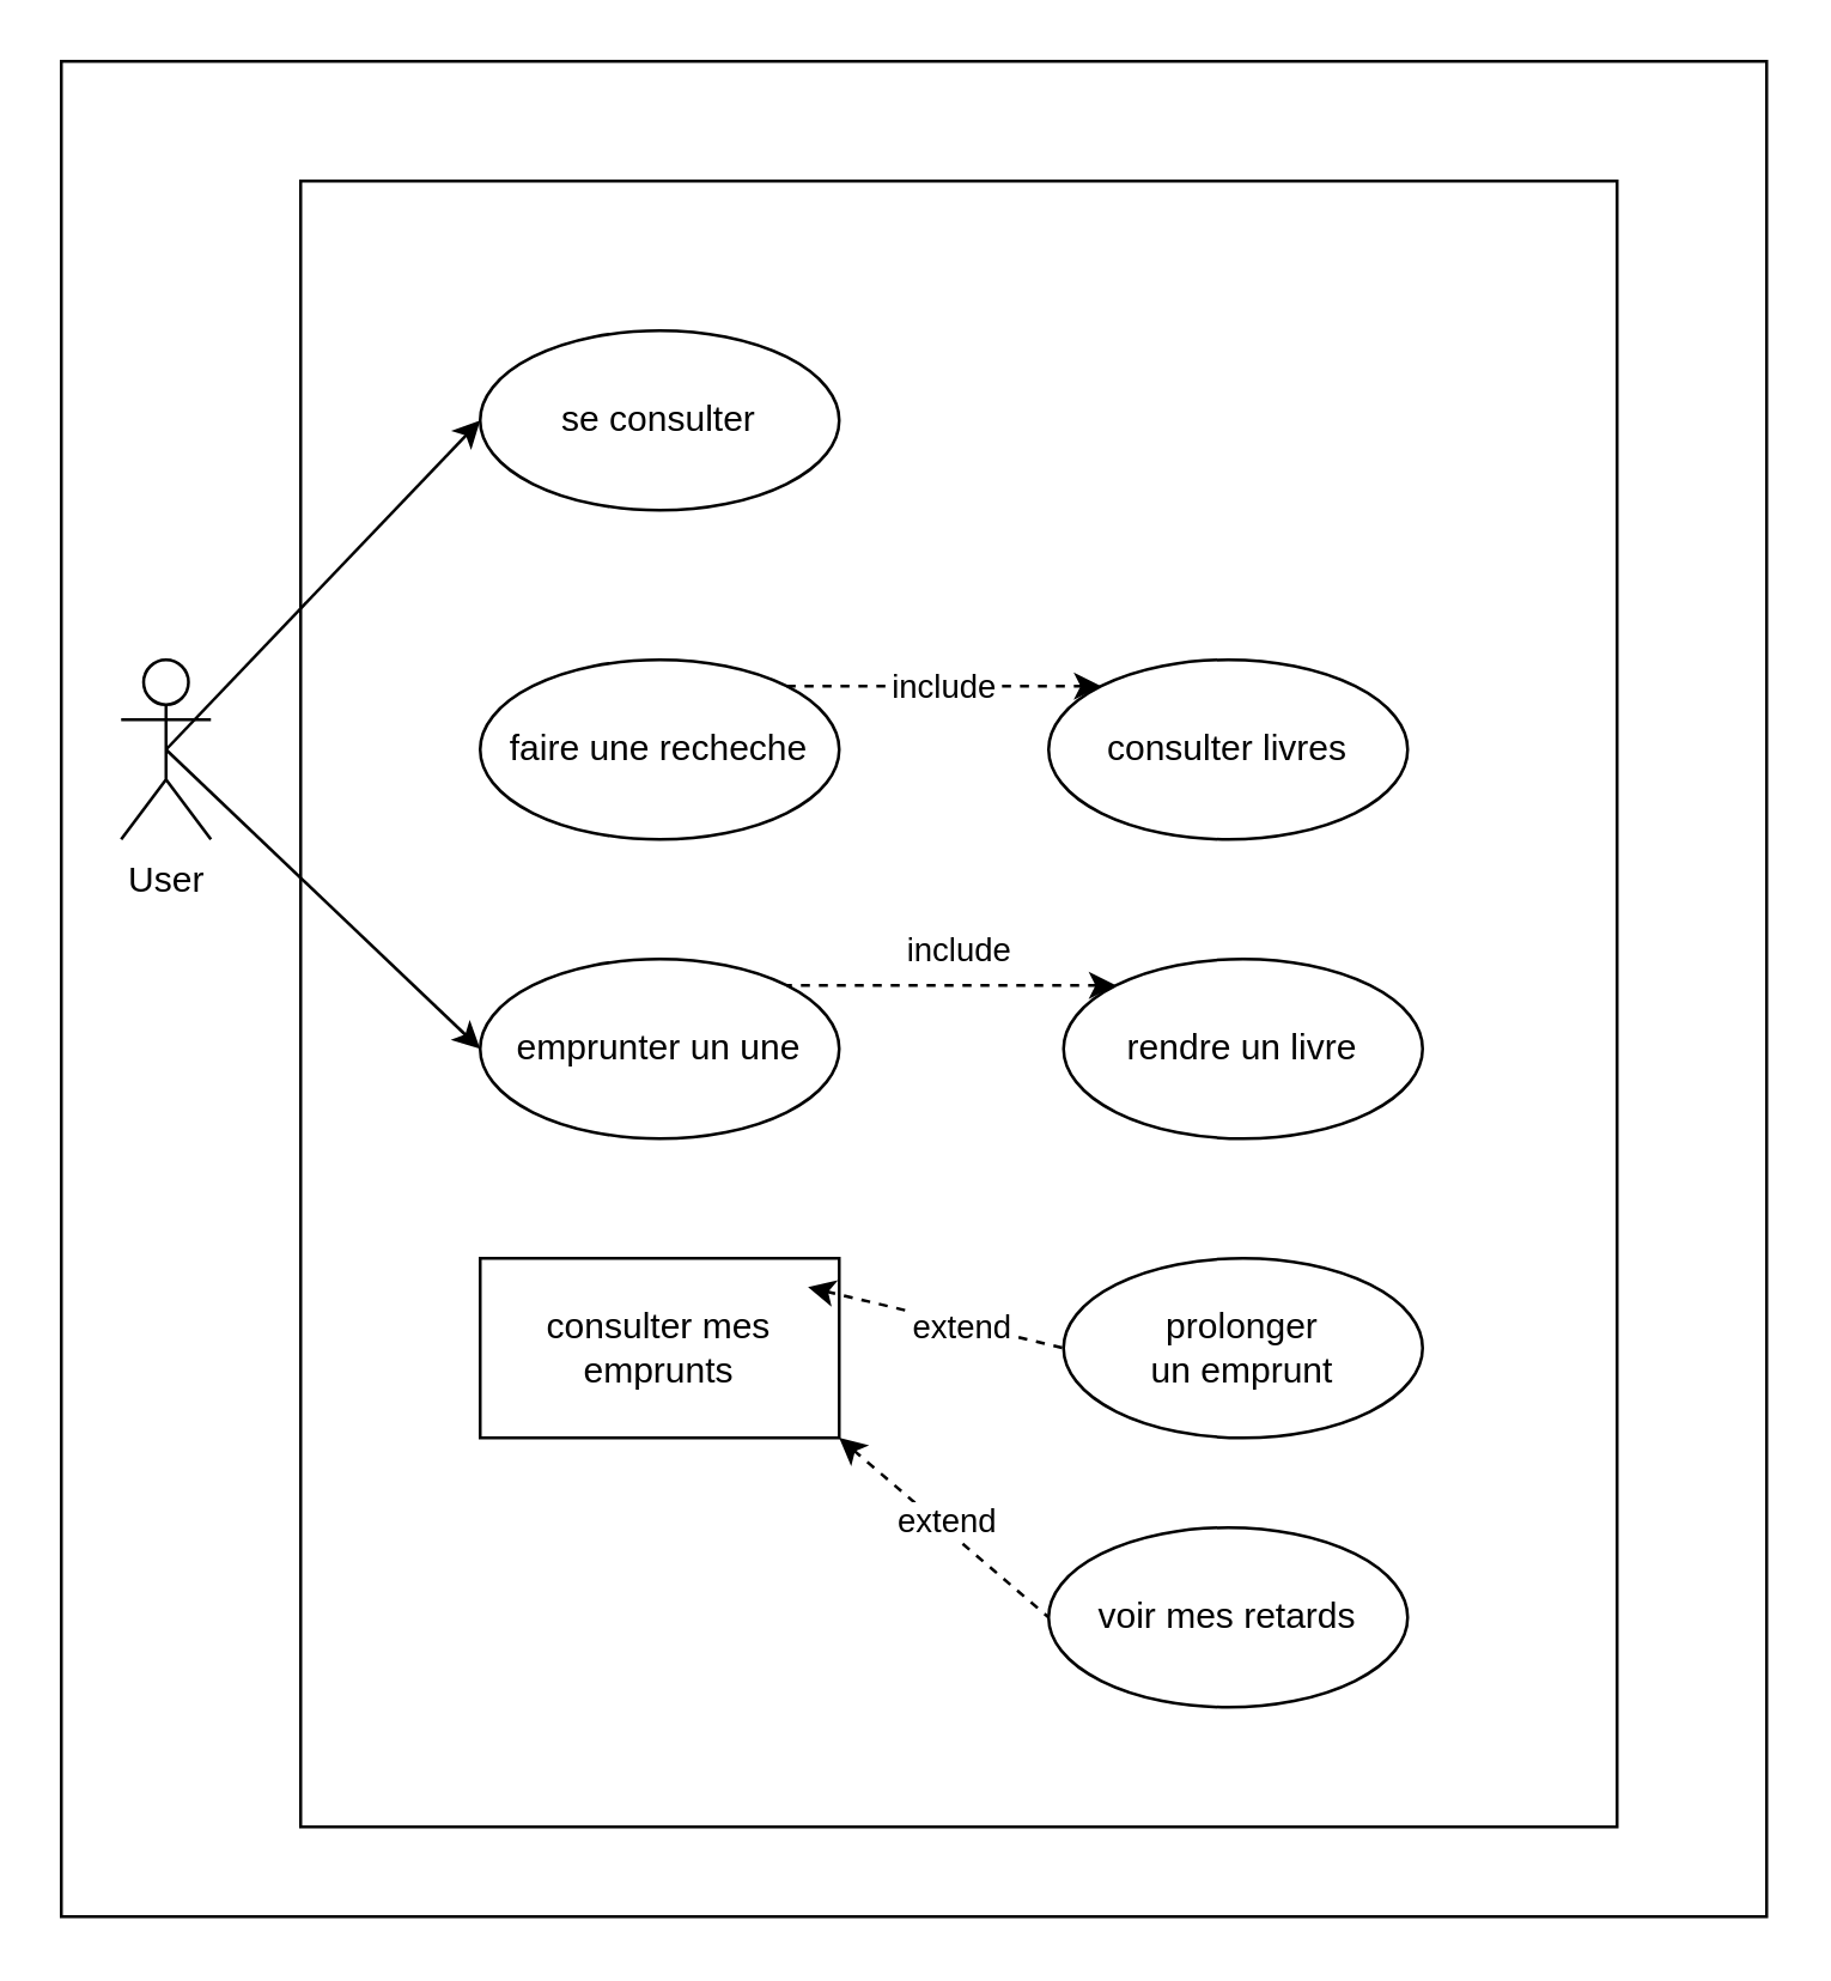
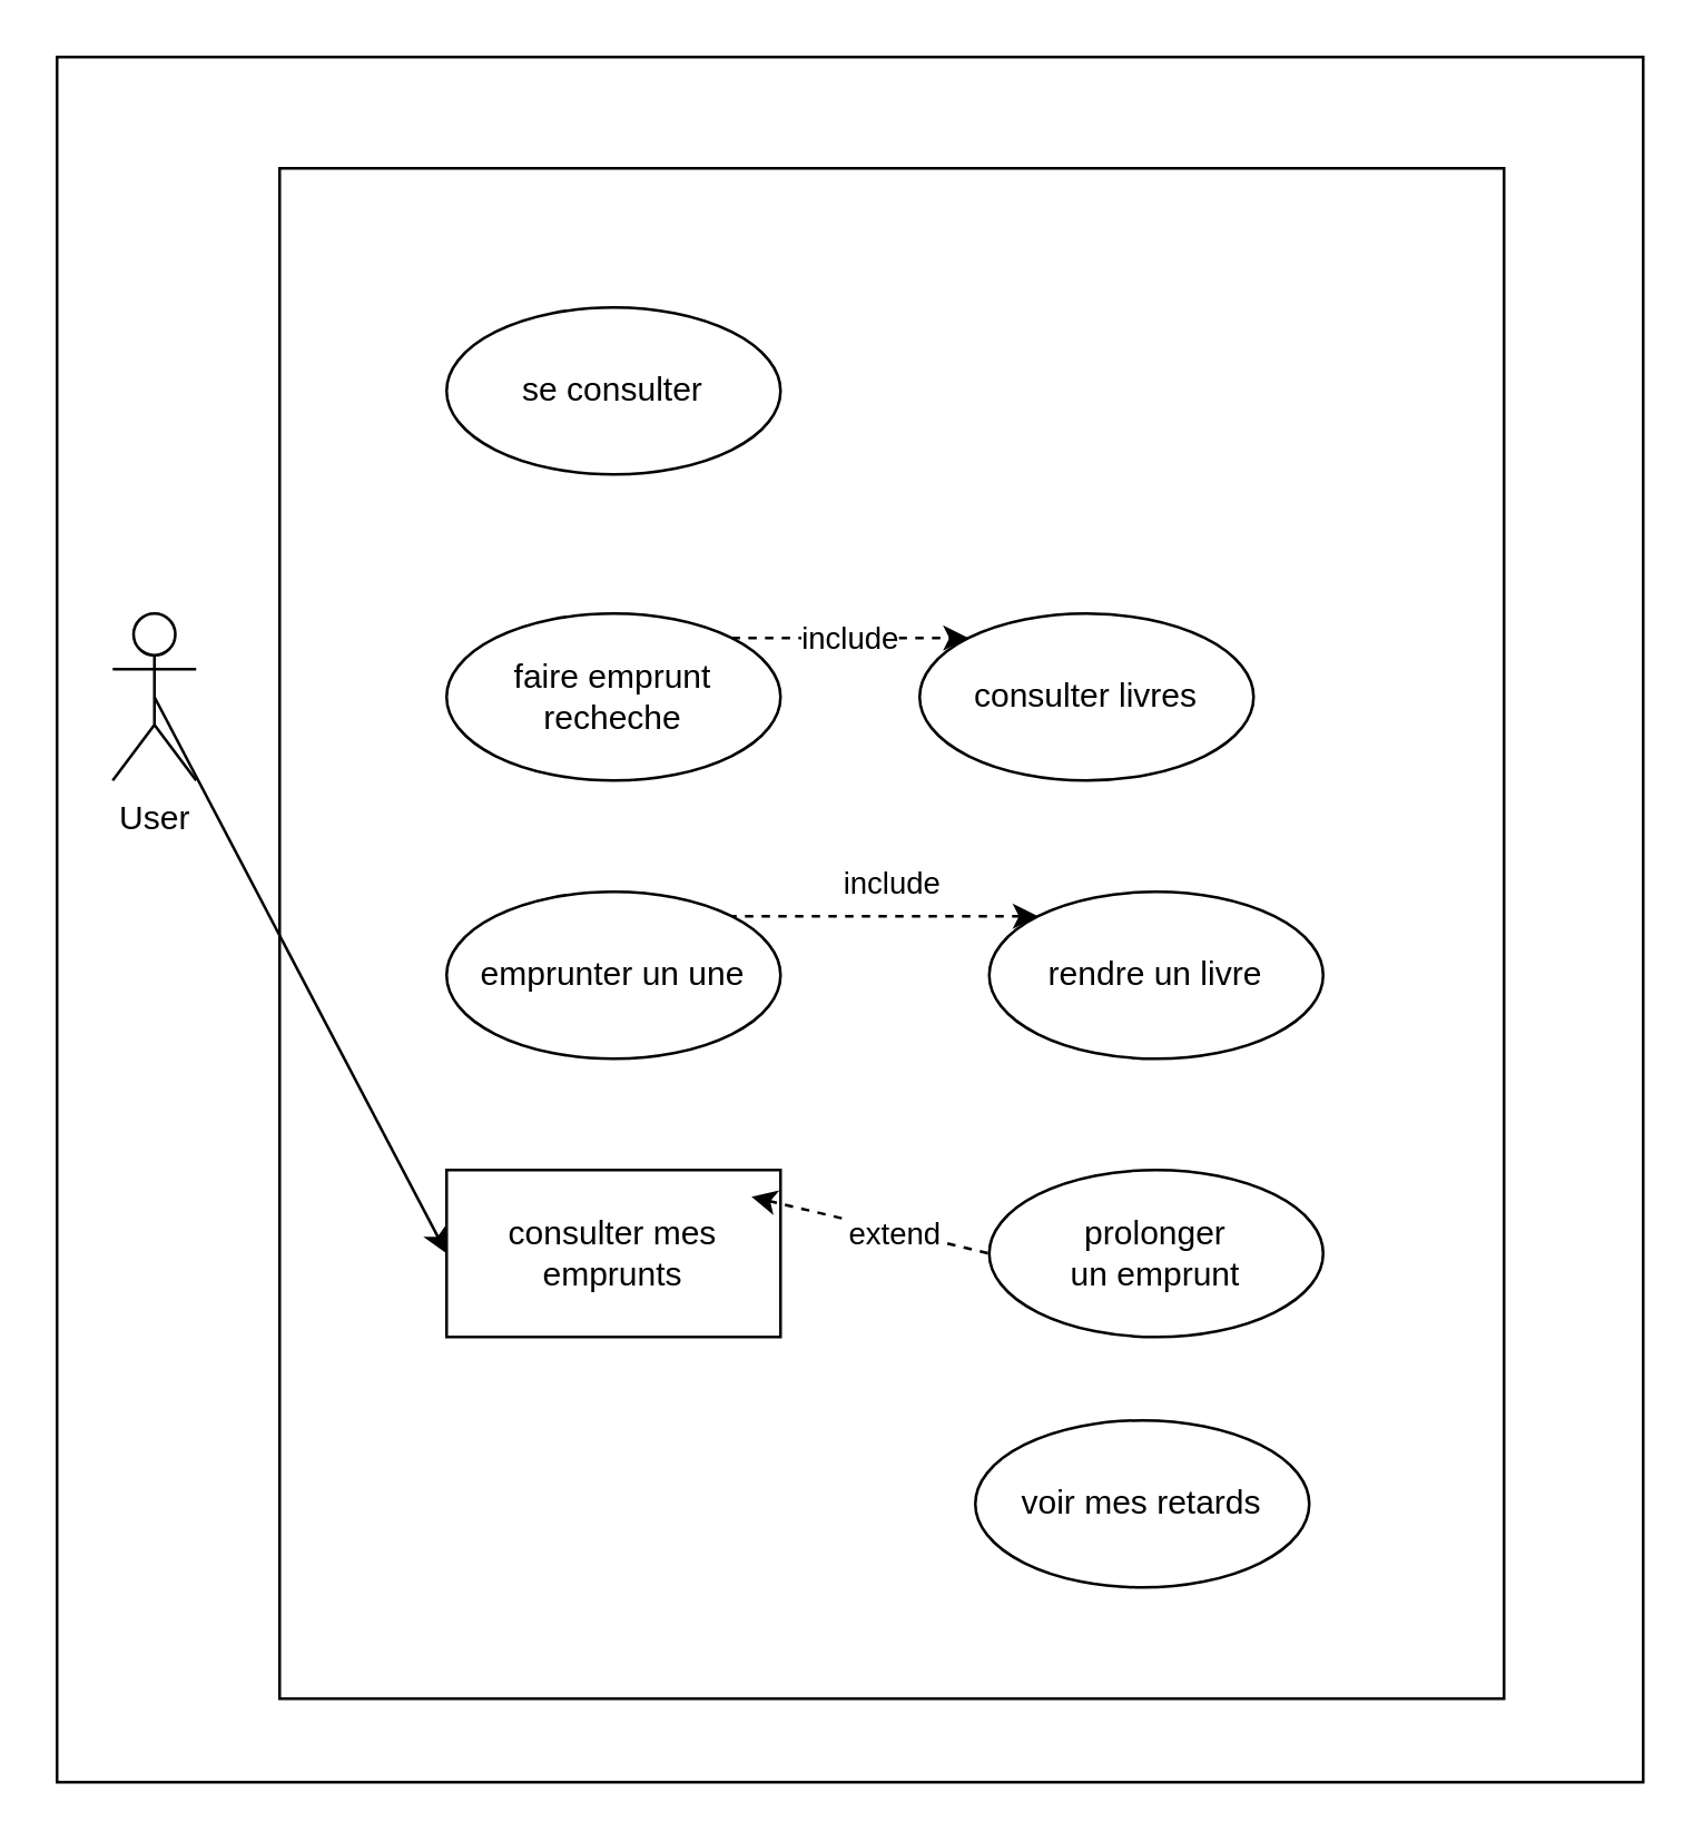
- <mxCell id="12" value="" style="endArrow=classic;html=1;exitX=0.5;exitY=0.5;exitDx=0;exitDy=0;exitPerimeter=0;entryX=0;entryY=0.5;entryDx=0;entryDy=0;" parent="1" source="4" target="5" edge="1"><mxGeometry width="50" height="50" relative="1" as="geometry"><mxPoint x="390" y="300" as="sourcePoint" /><mxPoint x="440" y="250" as="targetPoint" /></mxGeometry></mxCell>
- <mxCell id="6" value="faire une recheche" style="ellipse;whiteSpace=wrap;html=1;" parent="1" vertex="1"><mxGeometry x="160" y="220" width="120" height="60" as="geometry" /></mxCell>
+ <mxCell id="6" value="faire emprunt recheche" style="ellipse;whiteSpace=wrap;html=1;" parent="1" vertex="1"><mxGeometry x="160" y="220" width="120" height="60" as="geometry" /></mxCell>
- <mxCell id="14" value="consulter livres" style="ellipse;whiteSpace=wrap;html=1;" parent="1" vertex="1"><mxGeometry x="350" y="220" width="120" height="60" as="geometry" /></mxCell>
+ <mxCell id="14" value="consulter livres" style="ellipse;whiteSpace=wrap;html=1;" parent="1" vertex="1"><mxGeometry x="330" y="220" width="120" height="60" as="geometry" /></mxCell>
- <mxCell id="13" value="" style="endArrow=classic;html=1;exitX=0.5;exitY=0.5;exitDx=0;exitDy=0;exitPerimeter=0;entryX=0;entryY=0.5;entryDx=0;entryDy=0;" parent="1" source="4" target="8" edge="1"><mxGeometry width="50" height="50" relative="1" as="geometry"><mxPoint x="390" y="300" as="sourcePoint" /><mxPoint x="440" y="250" as="targetPoint" /></mxGeometry></mxCell>
+ <mxCell id="22" value="" style="endArrow=classic;html=1;exitX=0.5;exitY=0.5;exitDx=0;exitDy=0;exitPerimeter=0;entryX=0;entryY=0.5;entryDx=0;entryDy=0;" parent="1" source="4" target="10" edge="1"><mxGeometry width="50" height="50" relative="1" as="geometry"><mxPoint x="390" y="420" as="sourcePoint" /><mxPoint x="440" y="370" as="targetPoint" /></mxGeometry></mxCell>
- <mxCell id="18" value="" style="endArrow=none;html=1;dashed=1;exitX=1;exitY=1;exitDx=0;exitDy=0;entryX=0;entryY=0.5;entryDx=0;entryDy=0;startArrow=classic;startFill=1;endFill=0;" parent="1" source="10" target="9" edge="1"><mxGeometry width="50" height="50" relative="1" as="geometry"><mxPoint x="390" y="300" as="sourcePoint" /><mxPoint x="490" y="420" as="targetPoint" /></mxGeometry></mxCell>
- <mxCell id="19" value="extend" style="edgeLabel;html=1;align=center;verticalAlign=middle;resizable=0;points=[];" parent="18" vertex="1" connectable="0"><mxGeometry x="0.286" y="-2" relative="1" as="geometry"><mxPoint x="-8" y="-12" as="offset" /></mxGeometry></mxCell>
